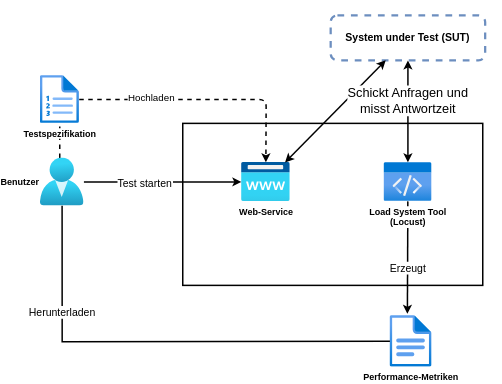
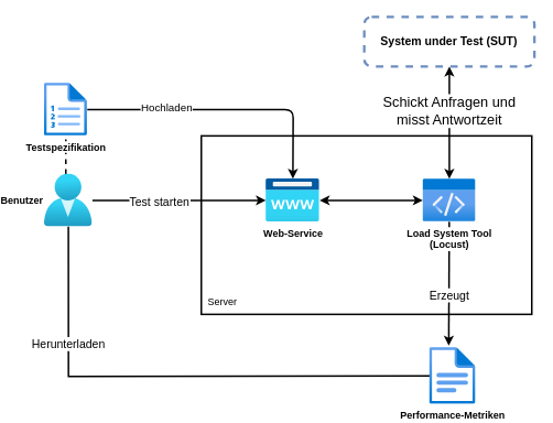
- <mxCell id="19" value="" style="endArrow=classic;html=1;rounded=1;fontSize=14;fontColor=default;dashed=1;strokeWidth=2;" parent="1" source="6" target="7" edge="1"><mxGeometry width="50" height="50" relative="1" as="geometry"><mxPoint x="378.23" y="260" as="sourcePoint" /><mxPoint x="428.23" y="210" as="targetPoint" /><Array as="points"><mxPoint x="321.23" y="132" /></Array></mxGeometry></mxCell>
+ <mxCell id="19" value="" style="endArrow=classic;html=1;rounded=1;fontSize=14;fontColor=default;dashed=0;strokeWidth=2;" parent="1" source="6" target="7" edge="1"><mxGeometry width="50" height="50" relative="1" as="geometry"><mxPoint x="378.23" y="260" as="sourcePoint" /><mxPoint x="428.23" y="210" as="targetPoint" /><Array as="points"><mxPoint x="321.23" y="132" /></Array></mxGeometry></mxCell>
- <mxCell id="9" value="" style="endArrow=classic;startArrow=classic;html=1;rounded=0;fontSize=14;strokeWidth=2;" parent="1" source="7" target="8" edge="1"><mxGeometry width="50" height="50" relative="1" as="geometry"><mxPoint x="338.23" y="290" as="sourcePoint" /><mxPoint x="388.23" y="240" as="targetPoint" /></mxGeometry></mxCell>
+ <mxCell id="9" value="" style="endArrow=classic;startArrow=classic;html=1;rounded=0;fontSize=14;strokeWidth=2;" parent="1" source="7" target="12" edge="1"><mxGeometry width="50" height="50" relative="1" as="geometry"><mxPoint x="338.23" y="290" as="sourcePoint" /><mxPoint x="388.23" y="240" as="targetPoint" /></mxGeometry></mxCell>
+ <mxCell id="21" value="Server&amp;nbsp;" style="text;html=1;strokeColor=none;fillColor=none;align=center;verticalAlign=middle;whiteSpace=wrap;rounded=0;" vertex="1" parent="1"><mxGeometry x="210" y="350" width="55" height="30" as="geometry" /></mxCell>
